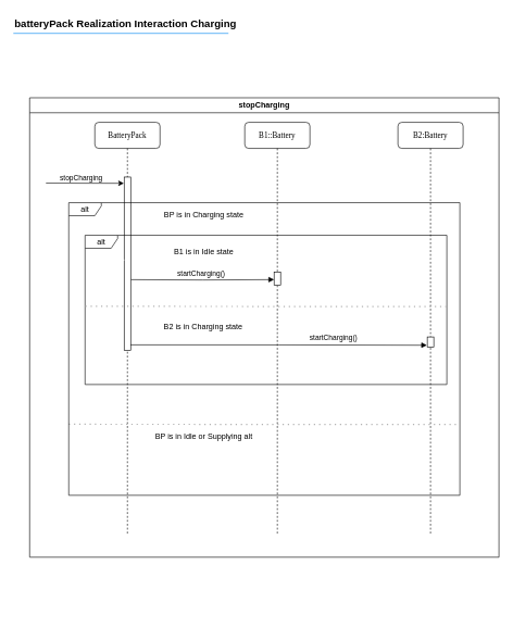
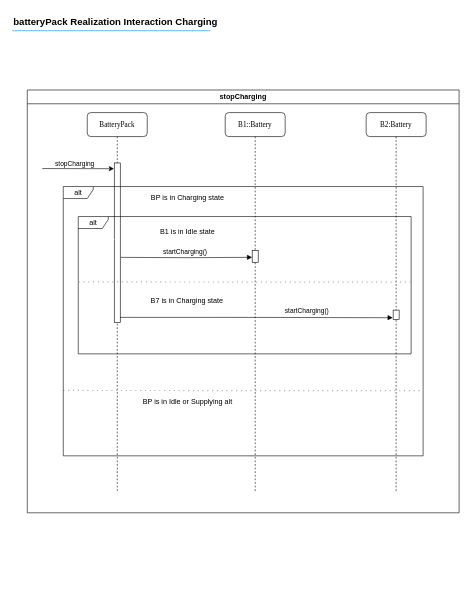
- <mxCell id="21" value="B2 is in Charging state" style="text;html=1;align=center;verticalAlign=middle;whiteSpace=wrap;rounded=0;fillColor=default;" vertex="1" parent="9"><mxGeometry x="184" y="337" width="165" height="30" as="geometry" /></mxCell>
+ <mxCell id="21" value="B7 is in Charging state" style="text;html=1;align=center;verticalAlign=middle;whiteSpace=wrap;rounded=0;fillColor=default;" vertex="1" parent="9"><mxGeometry x="184" y="337" width="165" height="30" as="geometry" /></mxCell>
